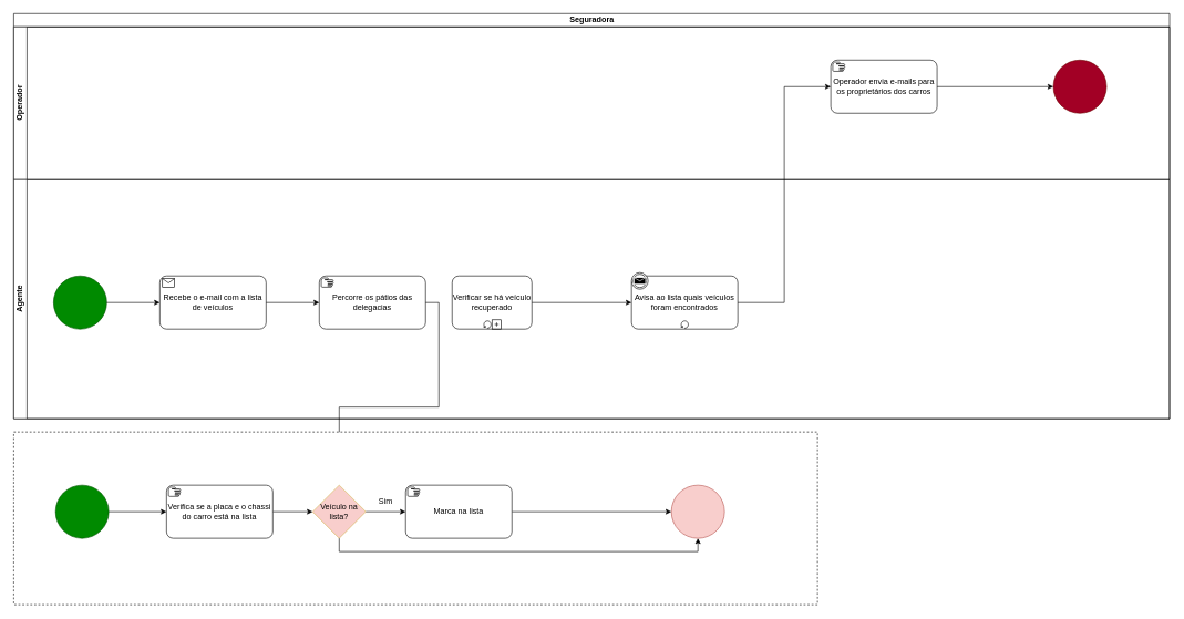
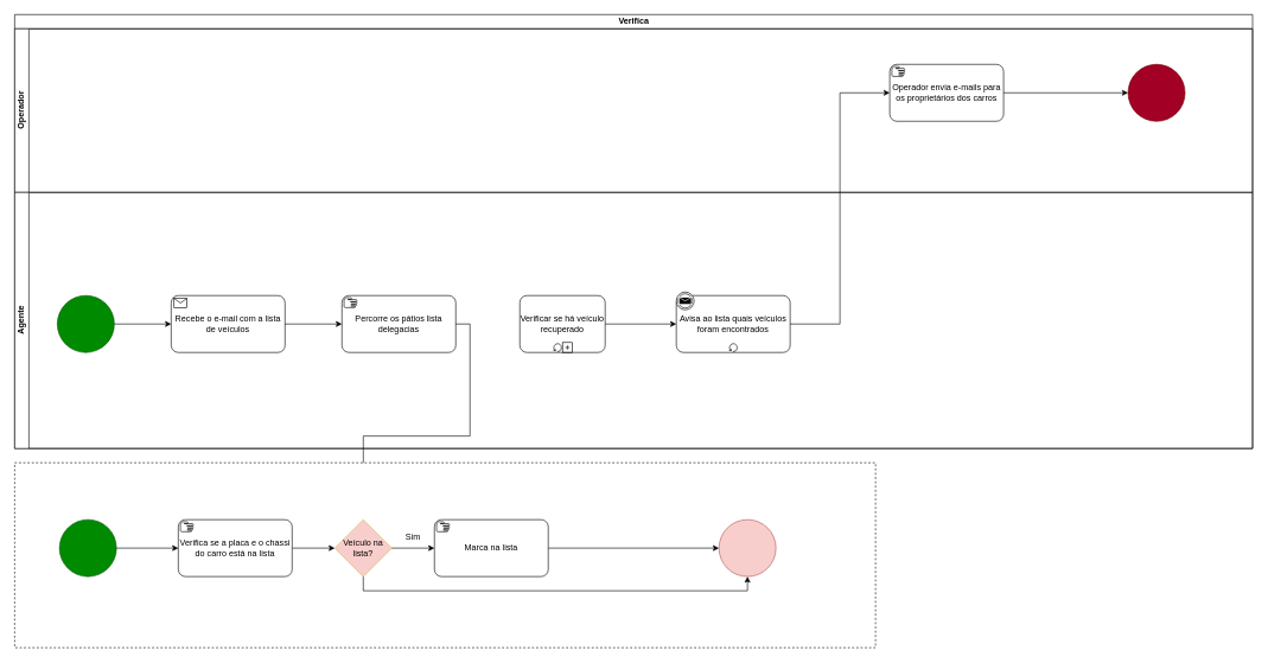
- <mxCell id="2" value="Seguradora" style="swimlane;html=1;childLayout=stackLayout;resizeParent=1;resizeParentMax=0;horizontal=1;startSize=20;horizontalStack=0;" vertex="1" parent="1"><mxGeometry x="20" y="20" width="1740" height="610" as="geometry" /></mxCell>
+ <mxCell id="2" value="Verifica" style="swimlane;html=1;childLayout=stackLayout;resizeParent=1;resizeParentMax=0;horizontal=1;startSize=20;horizontalStack=0;" vertex="1" parent="1"><mxGeometry x="20" y="20" width="1740" height="610" as="geometry" /></mxCell>
- <mxCell id="12" value="Percorre os pátios das delegacias" style="points=[[0.25,0,0],[0.5,0,0],[0.75,0,0],[1,0.25,0],[1,0.5,0],[1,0.75,0],[0.75,1,0],[0.5,1,0],[0.25,1,0],[0,0.75,0],[0,0.5,0],[0,0.25,0]];shape=mxgraph.bpmn.task;whiteSpace=wrap;rectStyle=rounded;size=10;taskMarker=manual;fontFamily=Helvetica;fontSize=12;fontColor=default;align=center;strokeColor=default;fillColor=default;html=1;" parent="7" vertex="1"><mxGeometry x="460" y="145" width="160" height="80" as="geometry" /></mxCell>
+ <mxCell id="12" value="Percorre os pátios lista delegacias" style="points=[[0.25,0,0],[0.5,0,0],[0.75,0,0],[1,0.25,0],[1,0.5,0],[1,0.75,0],[0.75,1,0],[0.5,1,0],[0.25,1,0],[0,0.75,0],[0,0.5,0],[0,0.25,0]];shape=mxgraph.bpmn.task;whiteSpace=wrap;rectStyle=rounded;size=10;taskMarker=manual;fontFamily=Helvetica;fontSize=12;fontColor=default;align=center;strokeColor=default;fillColor=default;html=1;" parent="7" vertex="1"><mxGeometry x="460" y="145" width="160" height="80" as="geometry" /></mxCell>
- <mxCell id="15" value="Verificar se há veículo recuperado" style="points=[[0.25,0,0],[0.5,0,0],[0.75,0,0],[1,0.25,0],[1,0.5,0],[1,0.75,0],[0.75,1,0],[0.5,1,0],[0.25,1,0],[0,0.75,0],[0,0.5,0],[0,0.25,0]];shape=mxgraph.bpmn.task;whiteSpace=wrap;rectStyle=rounded;size=10;taskMarker=abstract;isLoopStandard=1;isLoopSub=1;" vertex="1" parent="7"><mxGeometry x="660" y="145" width="120" height="80" as="geometry" /></mxCell>
+ <mxCell id="15" value="Verificar se há veículo recuperado" style="points=[[0.25,0,0],[0.5,0,0],[0.75,0,0],[1,0.25,0],[1,0.5,0],[1,0.75,0],[0.75,1,0],[0.5,1,0],[0.25,1,0],[0,0.75,0],[0,0.5,0],[0,0.25,0]];shape=mxgraph.bpmn.task;whiteSpace=wrap;rectStyle=rounded;size=10;taskMarker=abstract;isLoopStandard=1;isLoopSub=1;" vertex="1" parent="7"><mxGeometry x="710" y="145" width="120" height="80" as="geometry" /></mxCell>
